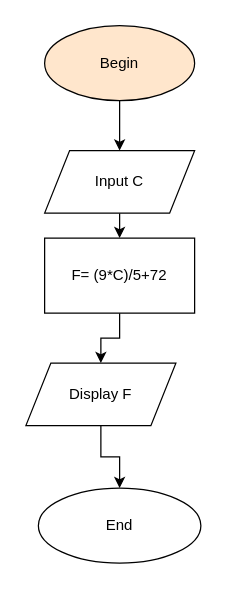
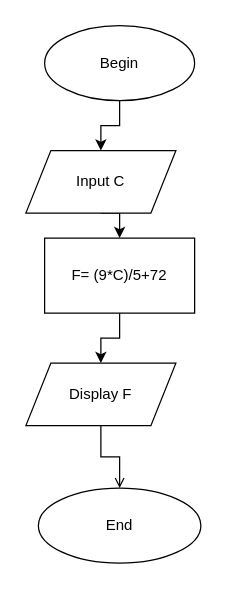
- <mxCell id="3" value="Begin" style="ellipse;whiteSpace=wrap;html=1;fillColor=#ffe6cc;" parent="1" vertex="1"><mxGeometry x="35" y="20" width="120" height="60" as="geometry" /></mxCell>
+ <mxCell id="3" value="Begin" style="ellipse;whiteSpace=wrap;html=1;" parent="1" vertex="1"><mxGeometry x="35" y="20" width="120" height="60" as="geometry" /></mxCell>
- <mxCell id="5" value="Input C" style="shape=parallelogram;perimeter=parallelogramPerimeter;whiteSpace=wrap;html=1;fixedSize=1;" parent="1" vertex="1"><mxGeometry x="35" y="120" width="120" height="50" as="geometry" /></mxCell>
+ <mxCell id="5" value="Input C" style="shape=parallelogram;perimeter=parallelogramPerimeter;whiteSpace=wrap;html=1;fixedSize=1;" parent="1" vertex="1"><mxGeometry x="20" y="120" width="120" height="50" as="geometry" /></mxCell>
- <mxCell id="8" style="edgeStyle=orthogonalEdgeStyle;rounded=0;orthogonalLoop=1;jettySize=auto;html=1;exitX=0.5;exitY=1;exitDx=0;exitDy=0;entryX=0.5;entryY=0;entryDx=0;entryDy=0;" parent="1" source="9" target="10" edge="1"><mxGeometry relative="1" as="geometry" /></mxCell>
+ <mxCell id="8" style="edgeStyle=orthogonalEdgeStyle;rounded=0;orthogonalLoop=1;jettySize=auto;html=1;exitX=0.5;exitY=1;exitDx=0;exitDy=0;entryX=0.5;entryY=0;entryDx=0;entryDy=0;endArrow=open;" parent="1" source="9" target="10" edge="1"><mxGeometry relative="1" as="geometry" /></mxCell>
